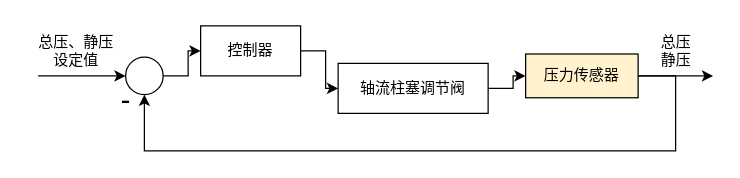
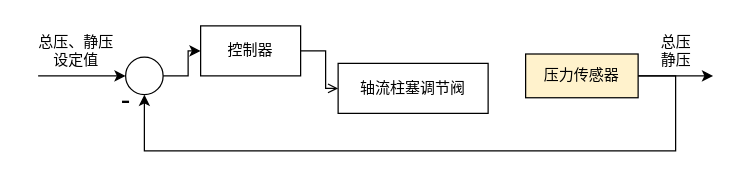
- <mxCell id="2" style="edgeStyle=orthogonalEdgeStyle;rounded=0;orthogonalLoop=1;jettySize=auto;html=1;entryX=0;entryY=0.5;entryDx=0;entryDy=0;" edge="1" parent="1" source="3" target="5"><mxGeometry relative="1" as="geometry" /></mxCell>
+ <mxCell id="2" style="edgeStyle=orthogonalEdgeStyle;rounded=0;orthogonalLoop=1;jettySize=auto;html=1;entryX=0;entryY=0.5;entryDx=0;entryDy=0;endArrow=open;" edge="1" parent="1" source="3" target="5"><mxGeometry relative="1" as="geometry" /></mxCell>
- <mxCell id="4" style="edgeStyle=orthogonalEdgeStyle;rounded=0;orthogonalLoop=1;jettySize=auto;html=1;entryX=0;entryY=0.5;entryDx=0;entryDy=0;" edge="1" parent="1" source="5" target="7"><mxGeometry relative="1" as="geometry"><mxPoint x="430" y="70" as="targetPoint" /></mxGeometry></mxCell>
